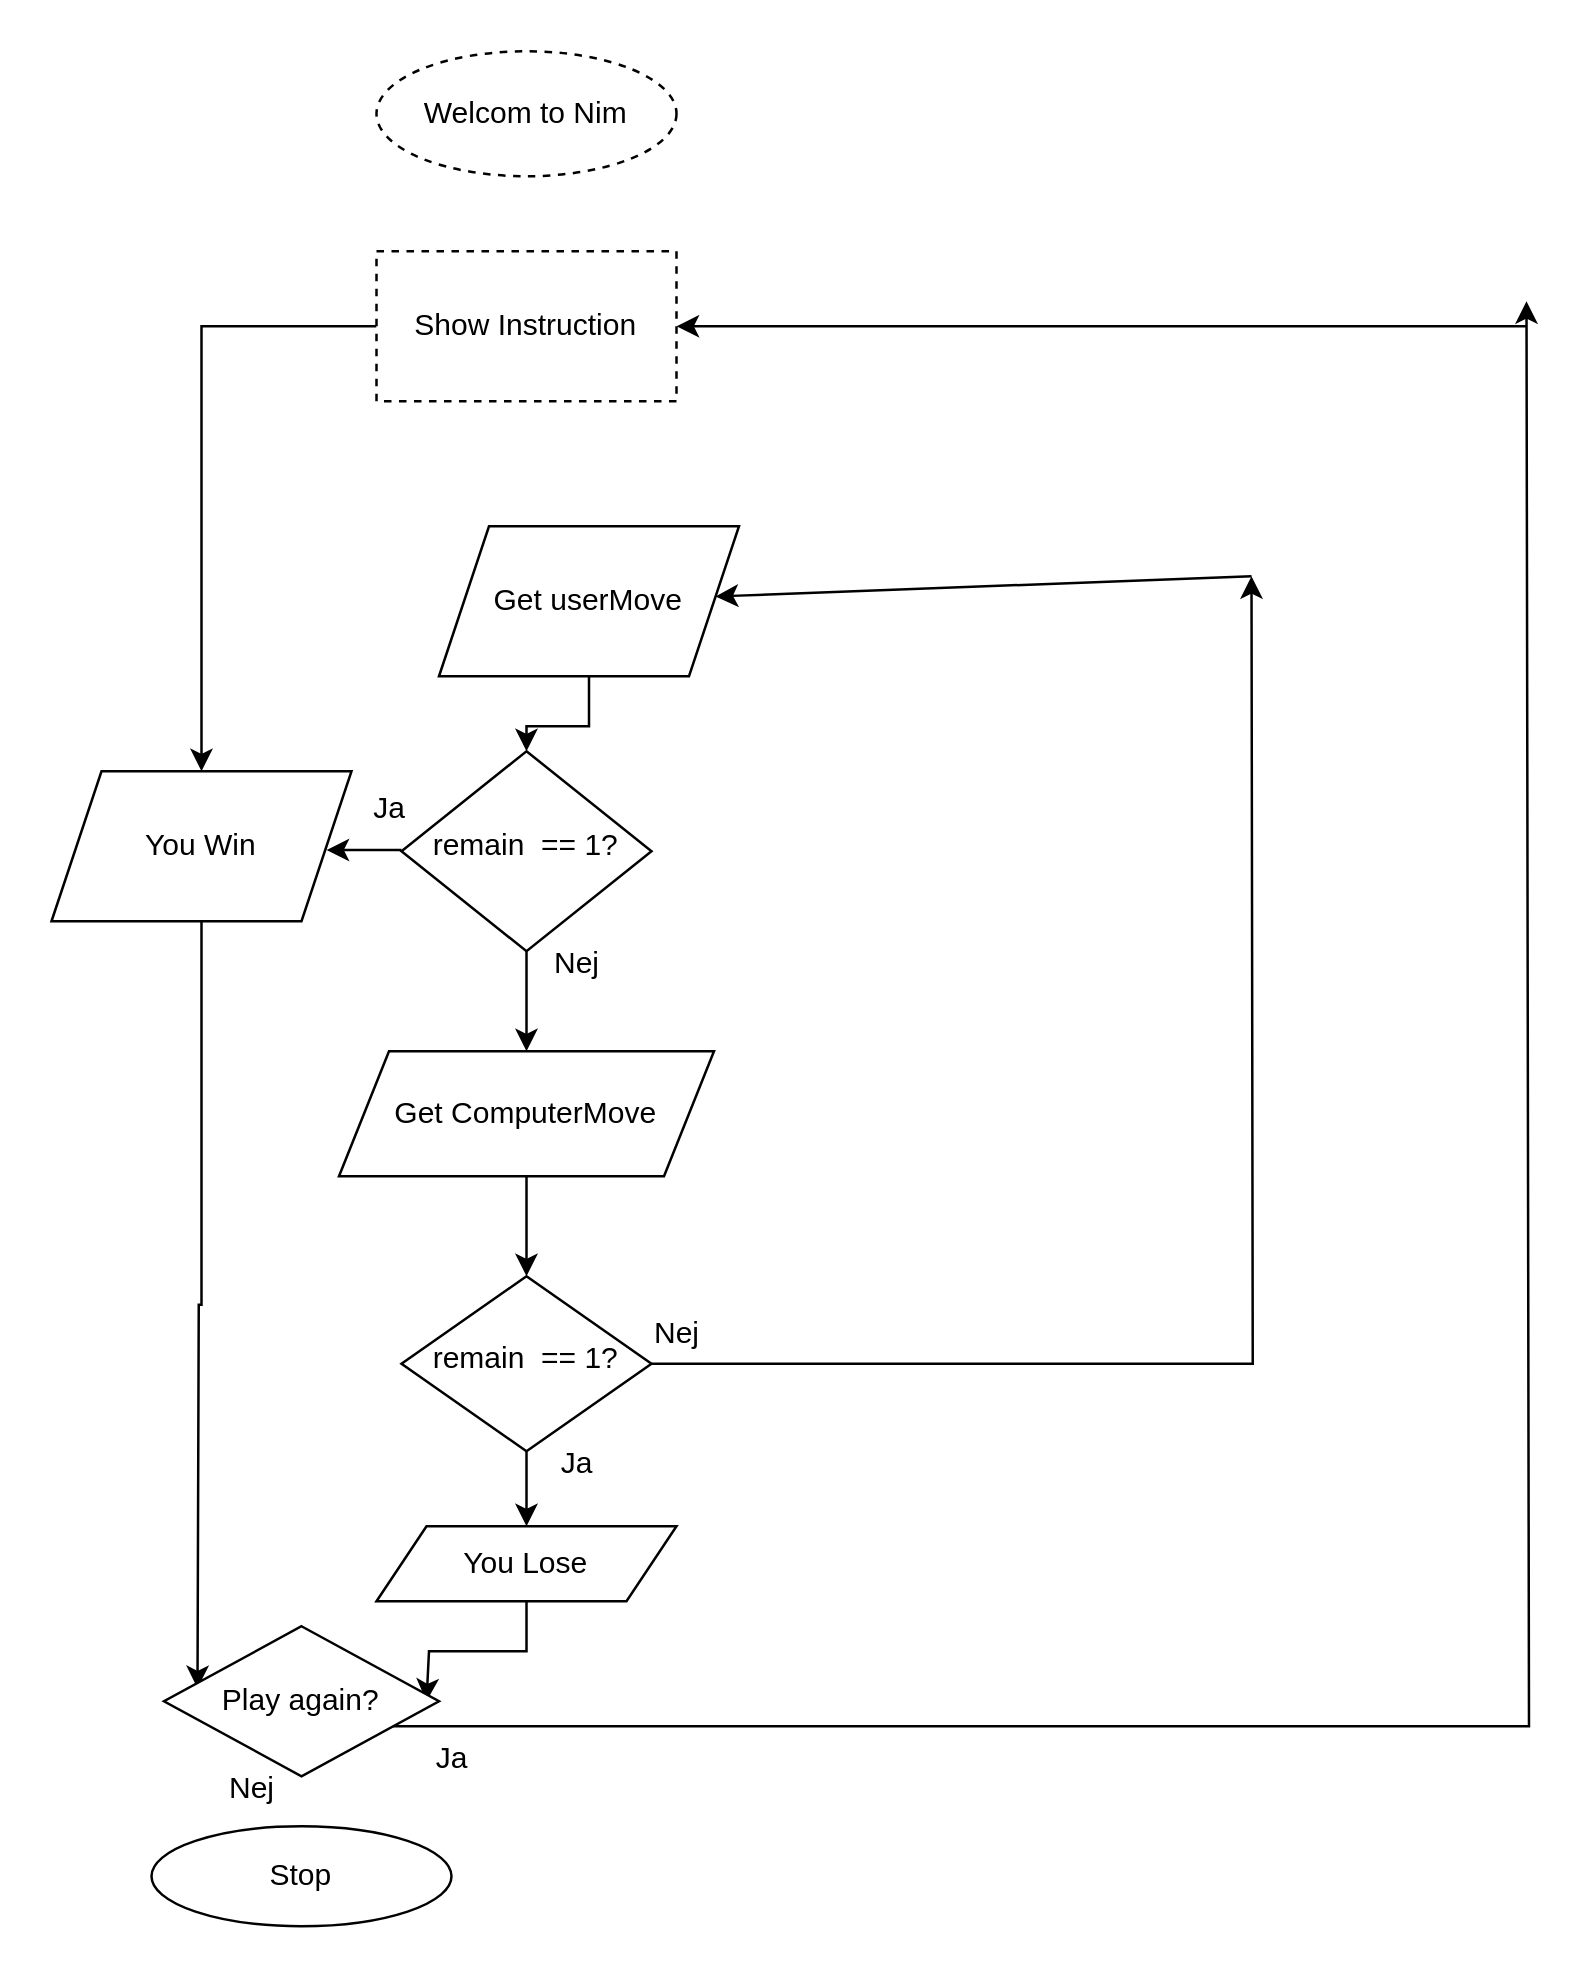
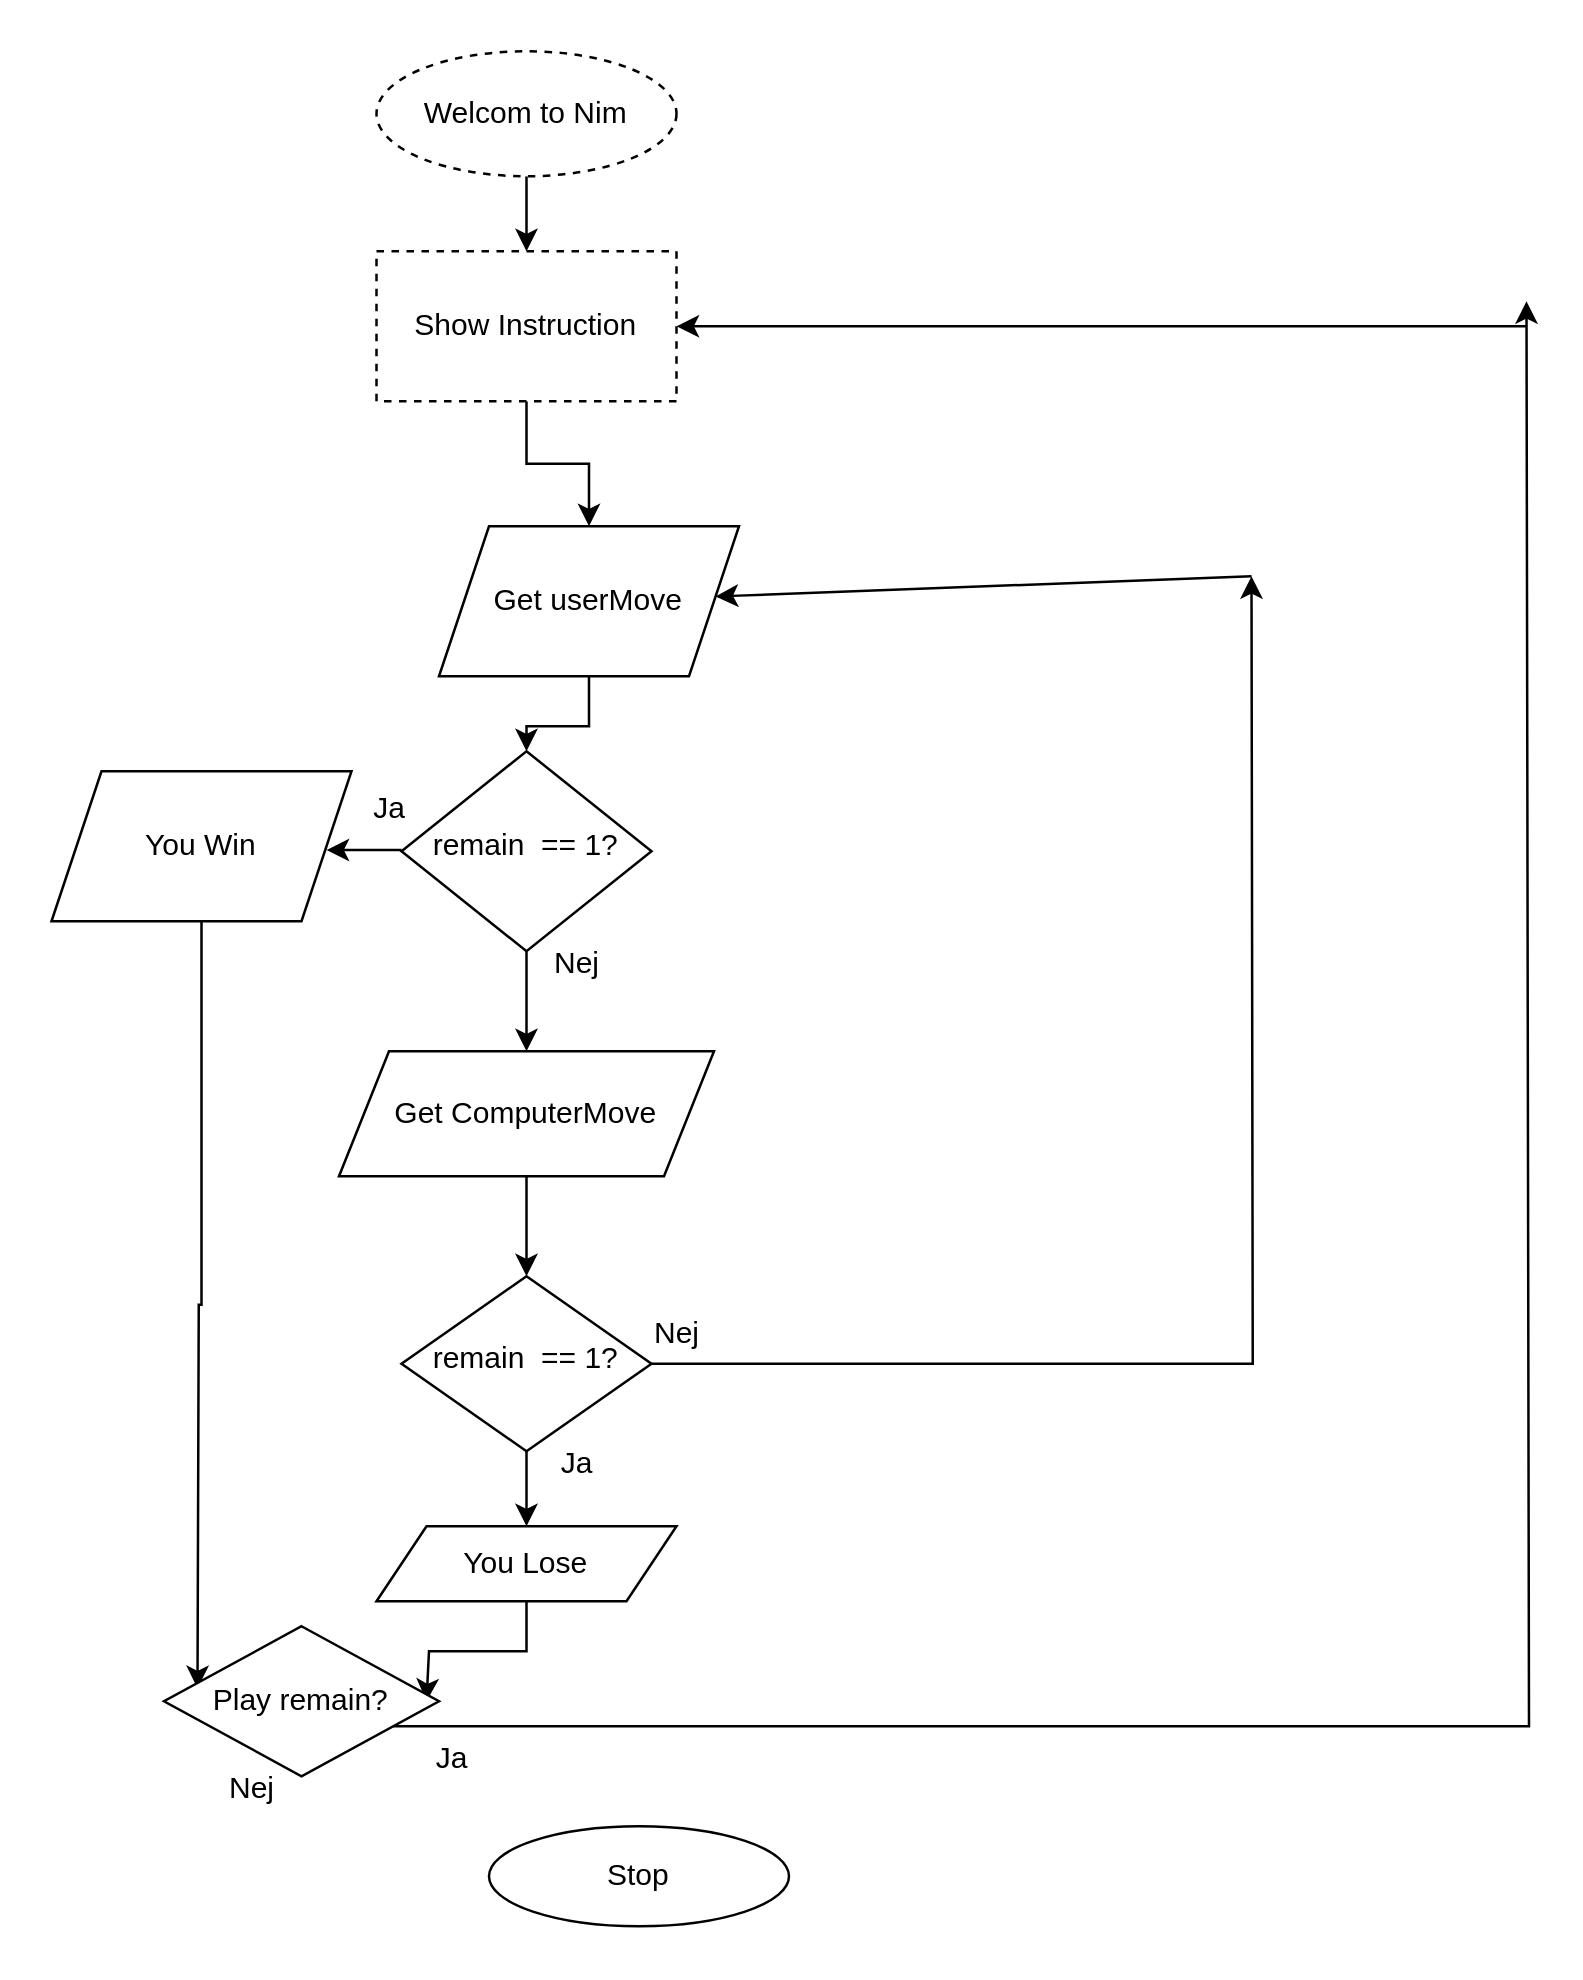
+ <mxCell id="7" value="" style="edgeStyle=orthogonalEdgeStyle;rounded=0;orthogonalLoop=1;jettySize=auto;html=1;" edge="1" parent="1" source="8" target="4"><mxGeometry relative="1" as="geometry" /></mxCell>
- <mxCell id="3" value="" style="edgeStyle=orthogonalEdgeStyle;rounded=0;orthogonalLoop=1;jettySize=auto;html=1;" edge="1" parent="1" source="4" target="15"><mxGeometry relative="1" as="geometry" /></mxCell>
+ <mxCell id="3" value="" style="edgeStyle=orthogonalEdgeStyle;rounded=0;orthogonalLoop=1;jettySize=auto;html=1;" edge="1" parent="1" source="4" target="6"><mxGeometry relative="1" as="geometry" /></mxCell>
- <mxCell id="28" value="Play again?" style="rhombus;whiteSpace=wrap;html=1;" vertex="1" parent="1"><mxGeometry x="65" y="650" width="110" height="60" as="geometry" /></mxCell>
+ <mxCell id="28" value="Play remain?" style="rhombus;whiteSpace=wrap;html=1;" vertex="1" parent="1"><mxGeometry x="65" y="650" width="110" height="60" as="geometry" /></mxCell>
- <mxCell id="29" value="Stop" style="ellipse;whiteSpace=wrap;html=1;" vertex="1" parent="1"><mxGeometry x="60" y="730" width="120" height="40" as="geometry" /></mxCell>
+ <mxCell id="29" value="Stop" style="ellipse;whiteSpace=wrap;html=1;" vertex="1" parent="1"><mxGeometry x="195" y="730" width="120" height="40" as="geometry" /></mxCell>
